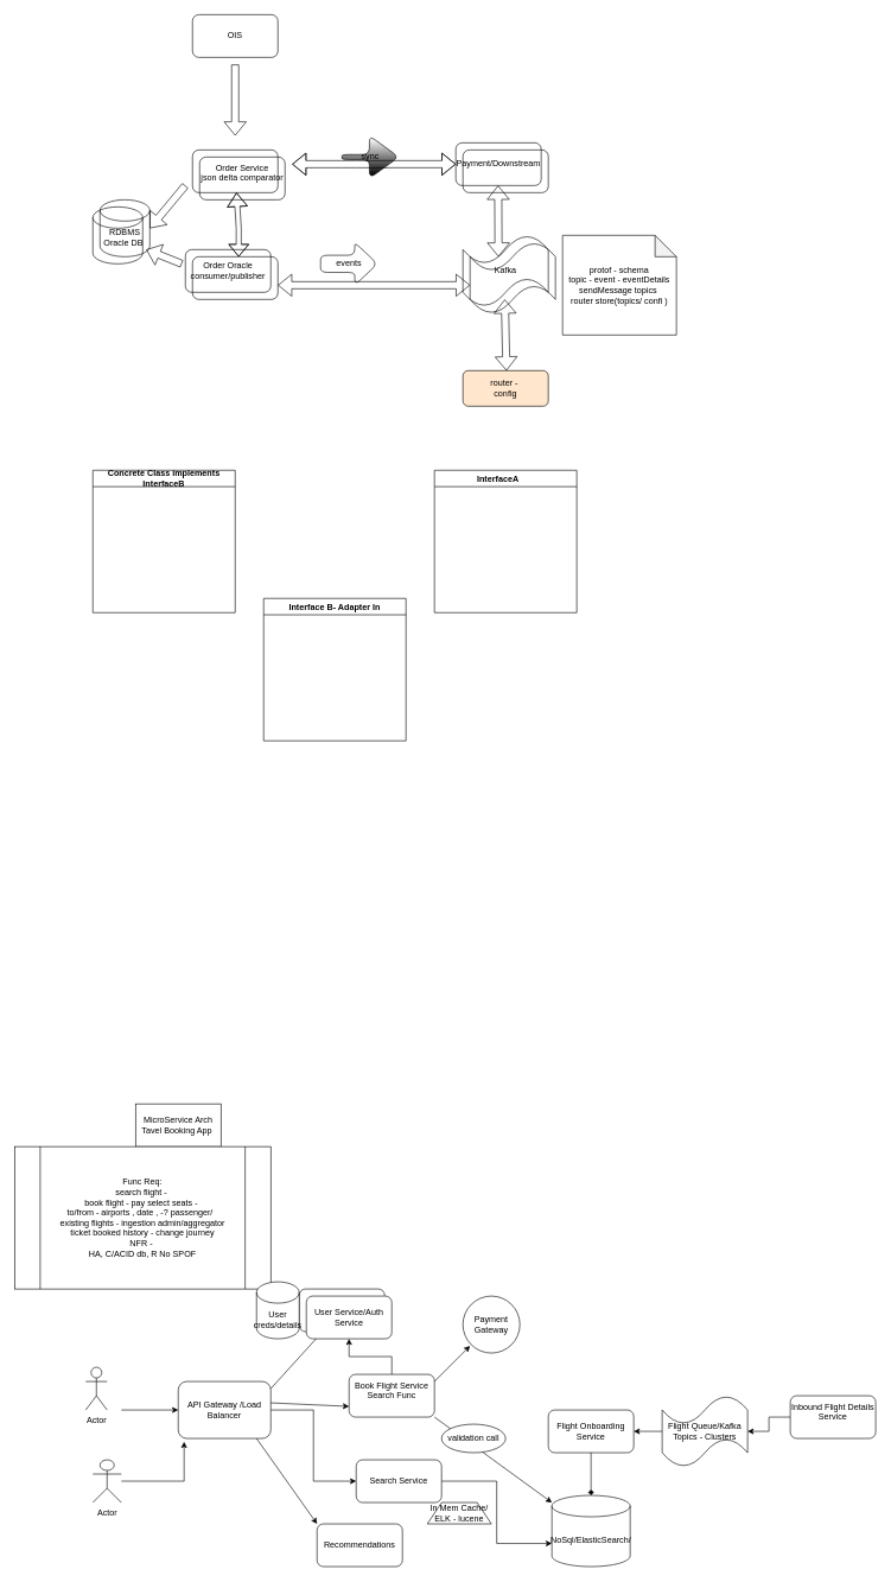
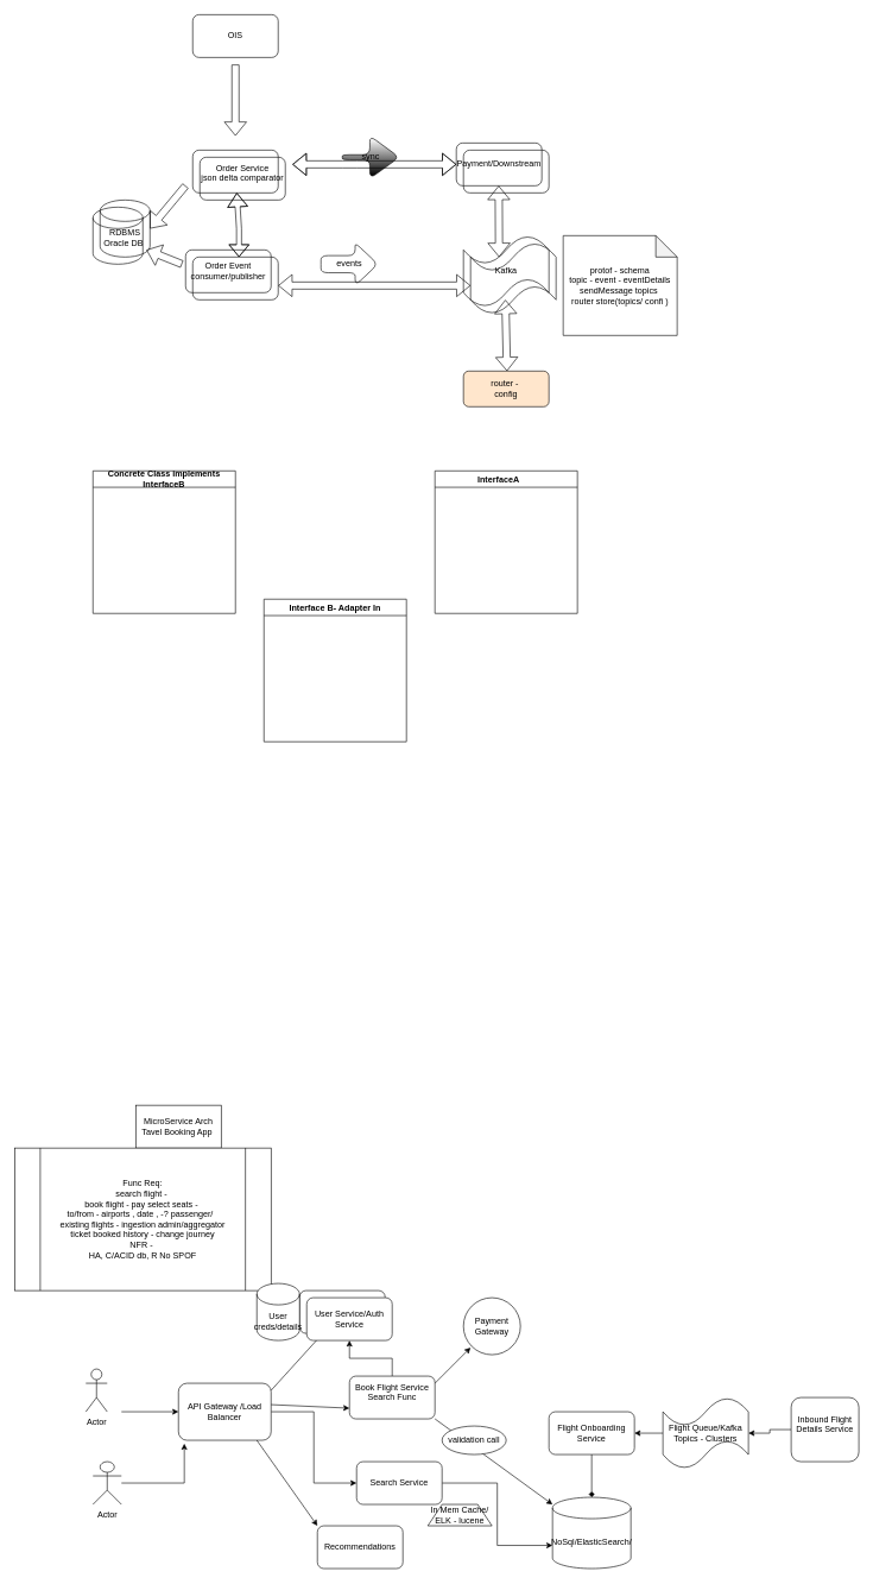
- <mxCell id="3" value="Order Oracle&lt;div&gt;consumer/publisher&lt;/div&gt;" style="rounded=1;whiteSpace=wrap;html=1;" parent="1" vertex="1"><mxGeometry x="260" y="350" width="120" height="60" as="geometry" /></mxCell>
+ <mxCell id="3" value="Order Event&lt;div&gt;consumer/publisher&lt;/div&gt;" style="rounded=1;whiteSpace=wrap;html=1;" parent="1" vertex="1"><mxGeometry x="260" y="350" width="120" height="60" as="geometry" /></mxCell>
- <mxCell id="43" value="Inbound Flight Details Service&lt;div&gt;&lt;br&gt;&lt;/div&gt;" style="rounded=1;whiteSpace=wrap;html=1;" vertex="1" parent="1"><mxGeometry x="1110" y="1960" width="120" height="60" as="geometry" /></mxCell>
+ <mxCell id="43" value="Inbound Flight Details Service&lt;div&gt;&lt;br&gt;&lt;/div&gt;" style="rounded=1;whiteSpace=wrap;html=1;" vertex="1" parent="1"><mxGeometry x="1110" y="1960" width="95" height="90" as="geometry" /></mxCell>
